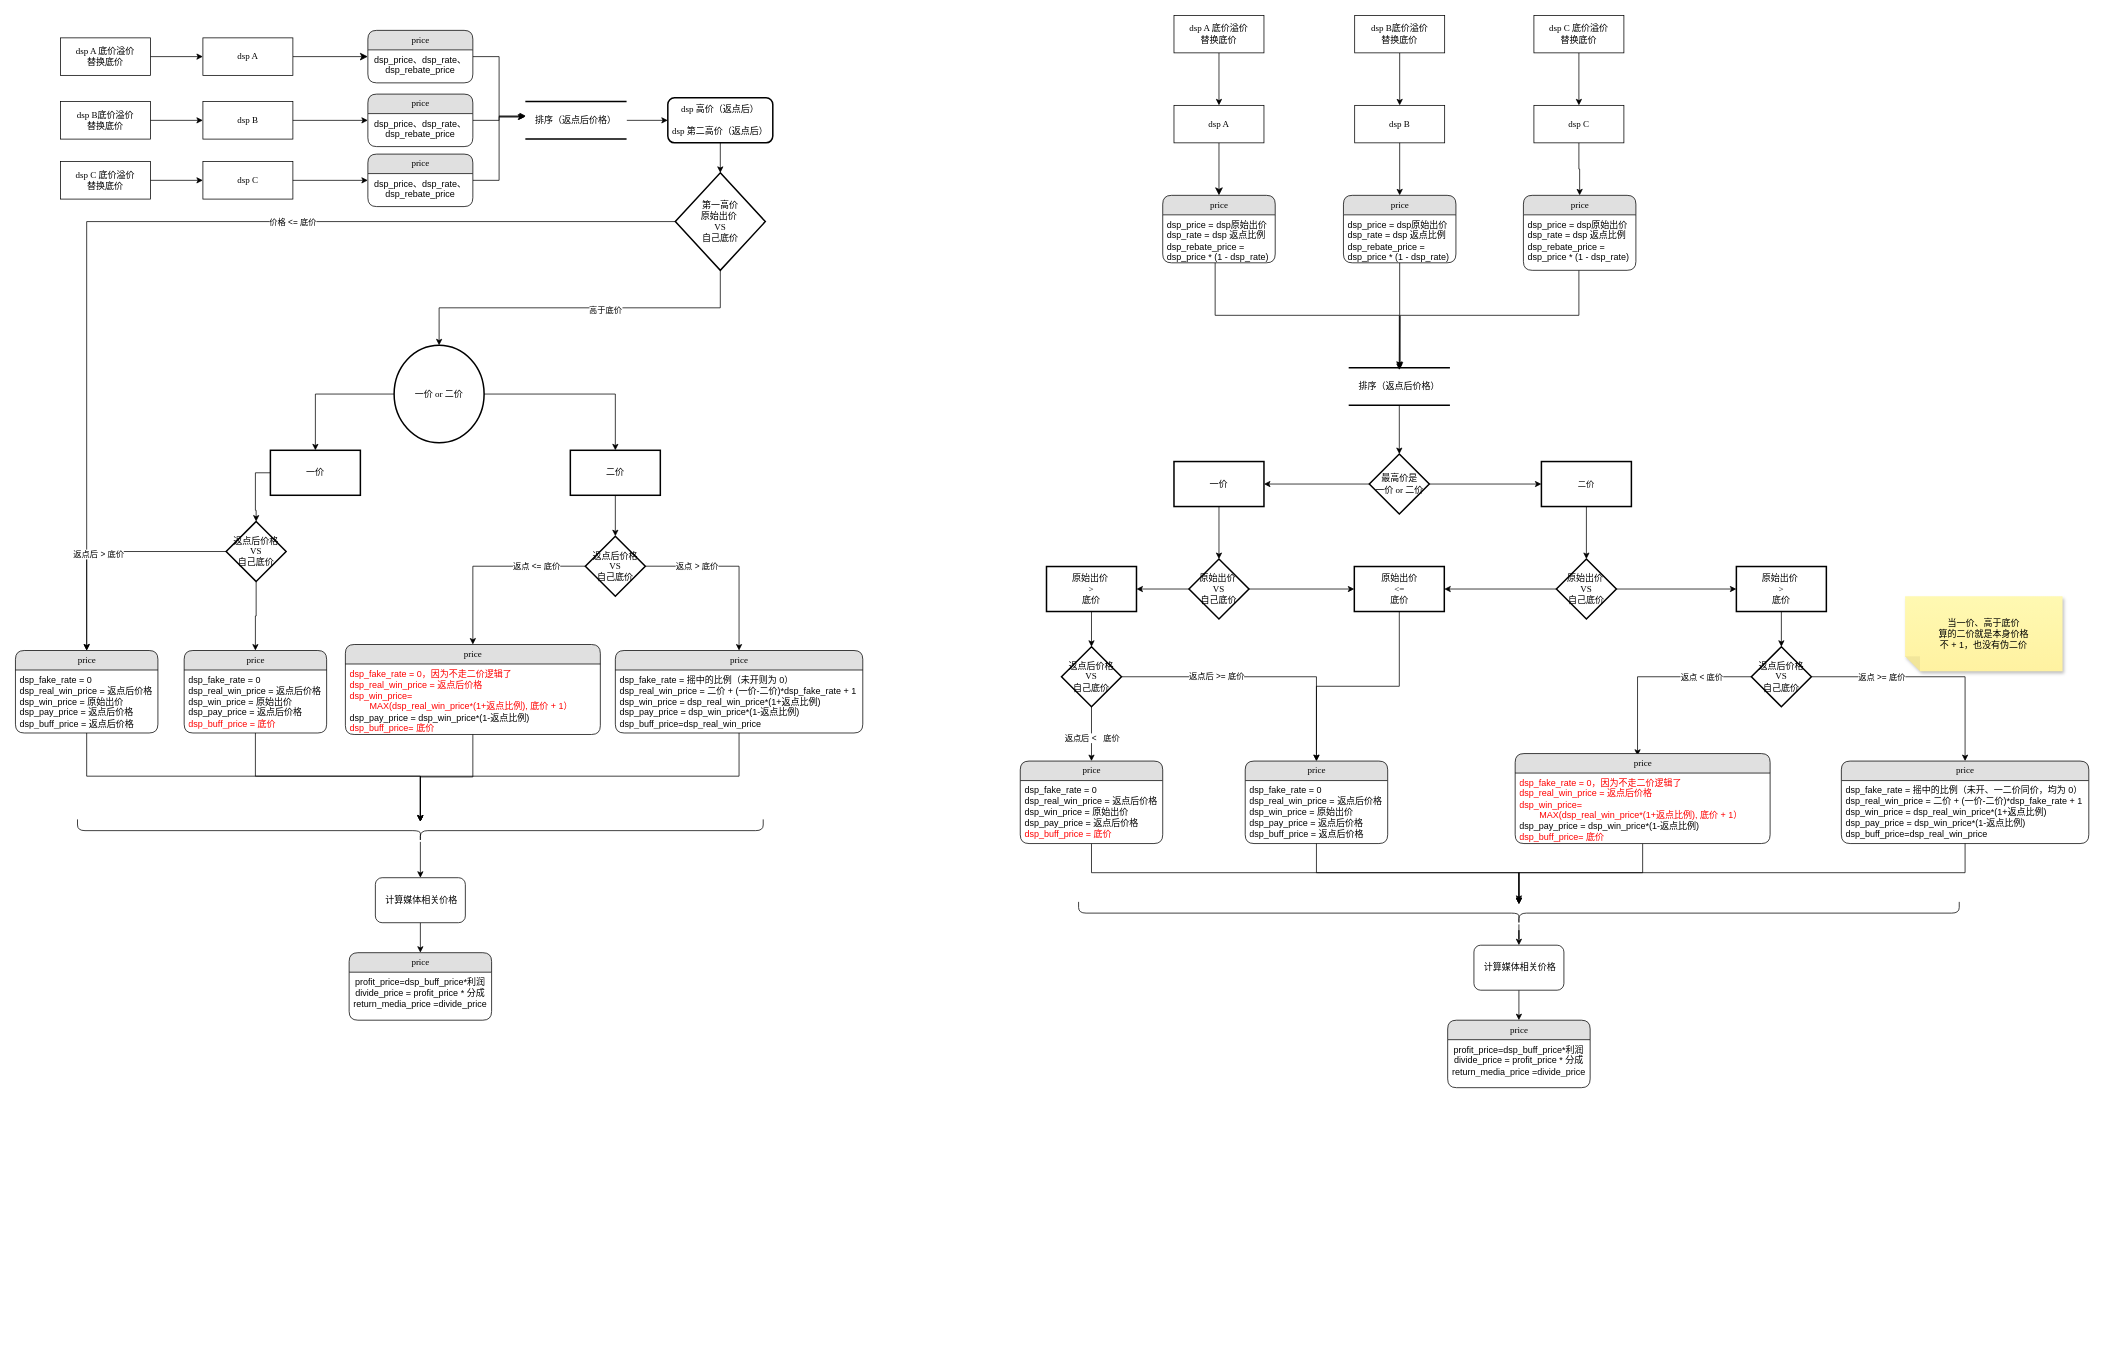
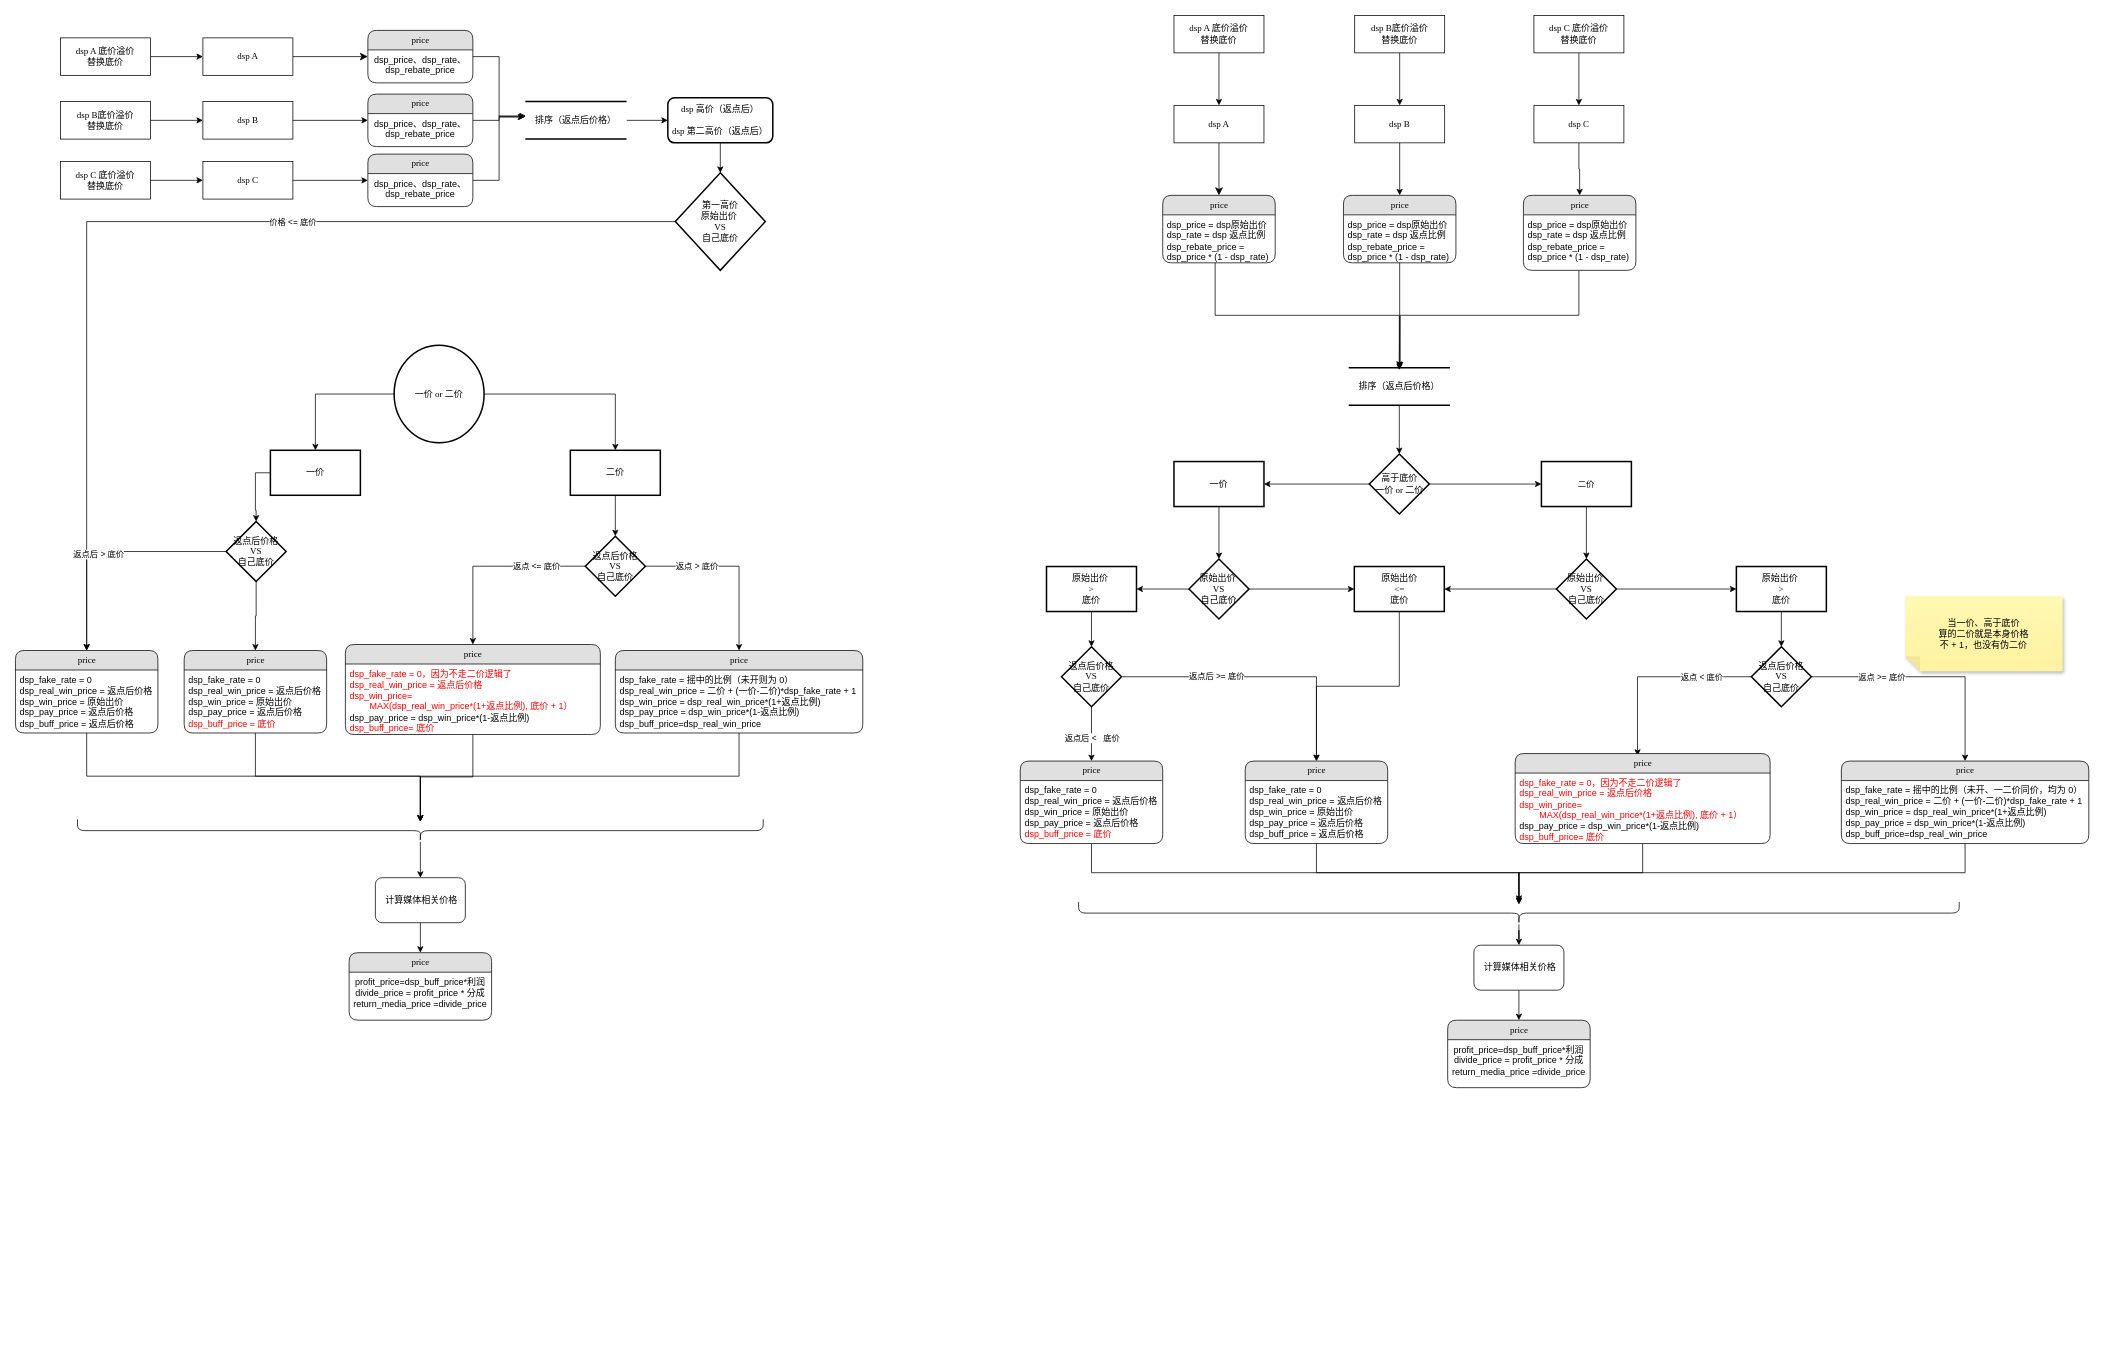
- <mxCell id="29" value="" style="edgeStyle=orthogonalEdgeStyle;rounded=0;orthogonalLoop=1;jettySize=auto;html=1;exitX=0.5;exitY=1;exitDx=0;exitDy=0;" parent="1" source="31" target="32" edge="1"><mxGeometry relative="1" as="geometry"><mxPoint x="585" y="484" as="targetPoint" /></mxGeometry></mxCell>
- <mxCell id="30" value="高于底价" style="edgeLabel;html=1;align=center;verticalAlign=middle;resizable=0;points=[];" parent="29" vertex="1" connectable="0"><mxGeometry x="-0.143" y="3" relative="1" as="geometry"><mxPoint as="offset" /></mxGeometry></mxCell>
- <mxCell id="64" value="最高价是&lt;div&gt;一价 or 二价&lt;/div&gt;" style="rhombus;whiteSpace=wrap;html=1;fontFamily=Verdana;rounded=0;shadow=0;comic=0;labelBackgroundColor=none;strokeWidth=2;" parent="1" vertex="1"><mxGeometry x="1825.5" y="605" width="80" height="80" as="geometry" /></mxCell>
+ <mxCell id="64" value="高于底价&lt;div&gt;一价 or 二价&lt;/div&gt;" style="rhombus;whiteSpace=wrap;html=1;fontFamily=Verdana;rounded=0;shadow=0;comic=0;labelBackgroundColor=none;strokeWidth=2;" parent="1" vertex="1"><mxGeometry x="1825.5" y="605" width="80" height="80" as="geometry" /></mxCell>
